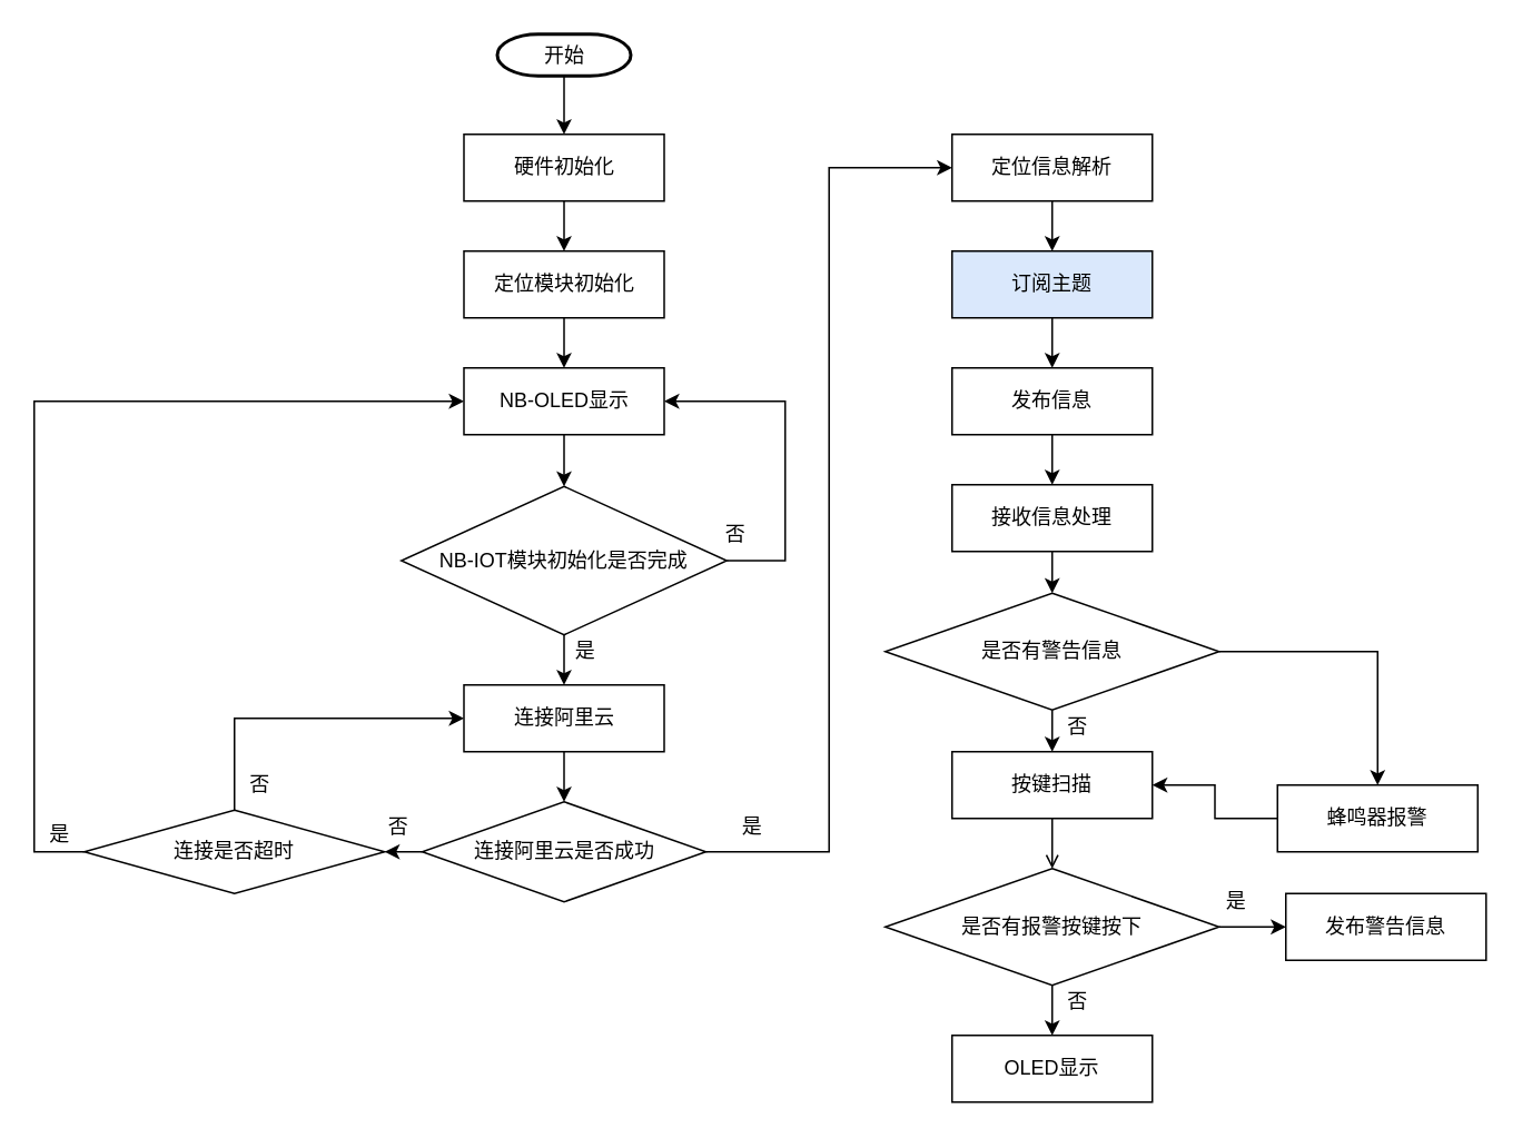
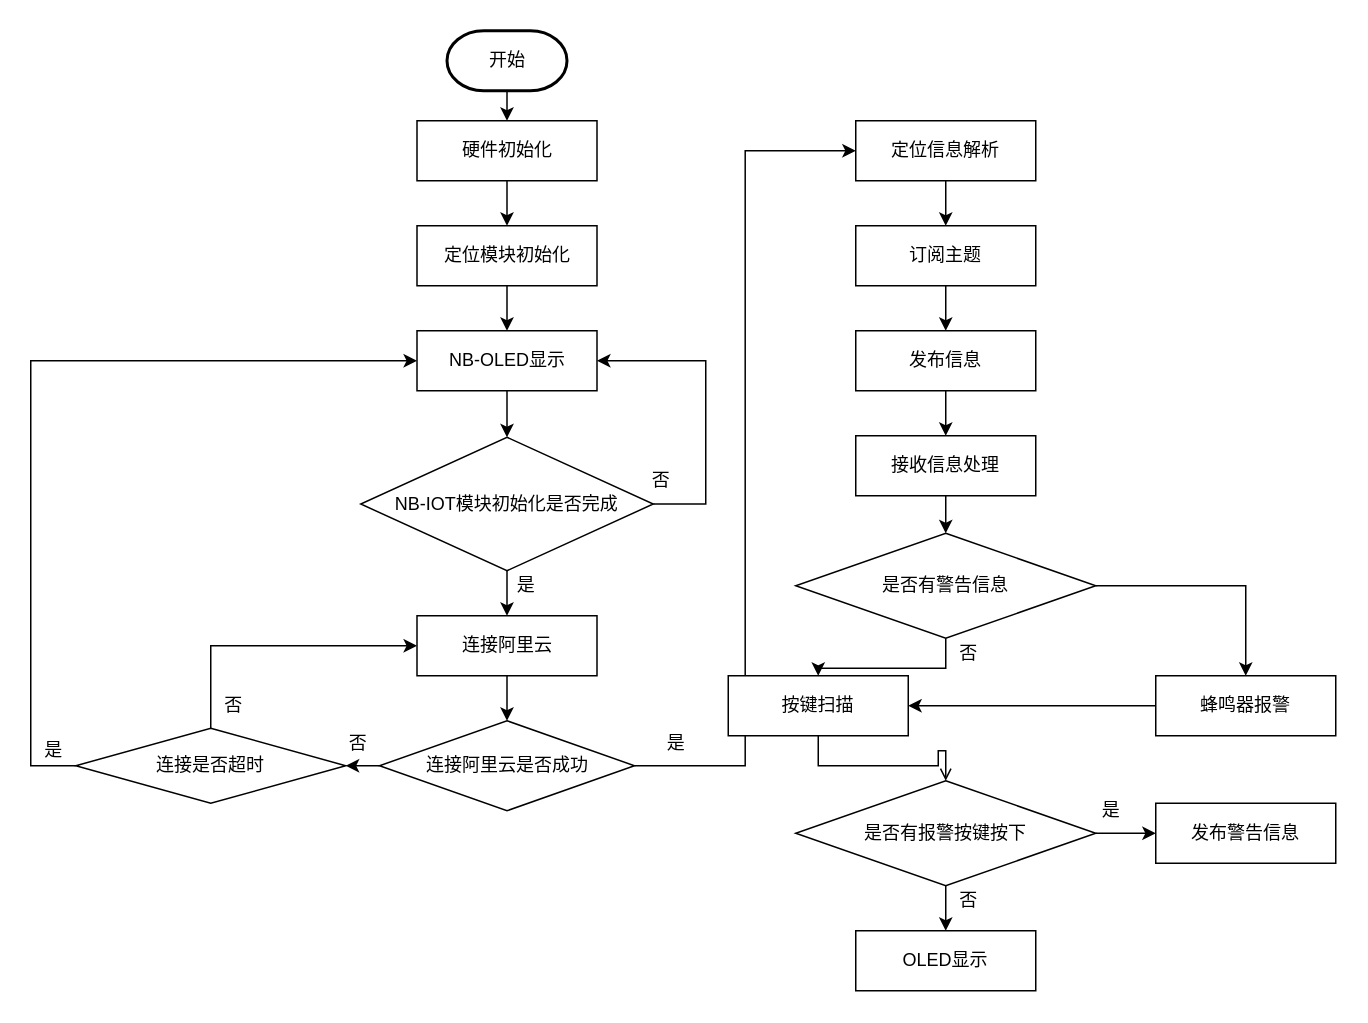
- <mxCell id="3" value="&lt;font face=&quot;Verdana&quot;&gt;开始&lt;/font&gt;" style="strokeWidth=2;html=1;shape=mxgraph.flowchart.terminator;whiteSpace=wrap;" vertex="1" parent="1"><mxGeometry x="297.5" y="20" width="80" height="25" as="geometry" /></mxCell>
+ <mxCell id="3" value="&lt;font face=&quot;Verdana&quot;&gt;开始&lt;/font&gt;" style="strokeWidth=2;html=1;shape=mxgraph.flowchart.terminator;whiteSpace=wrap;" vertex="1" parent="1"><mxGeometry x="297.5" y="20" width="80" height="40" as="geometry" /></mxCell>
- <mxCell id="29" value="订阅主题" style="rounded=0;whiteSpace=wrap;html=1;fillColor=#dae8fc;" vertex="1" parent="1"><mxGeometry x="570" y="150" width="120" height="40" as="geometry" /></mxCell>
+ <mxCell id="29" value="订阅主题" style="rounded=0;whiteSpace=wrap;html=1;" vertex="1" parent="1"><mxGeometry x="570" y="150" width="120" height="40" as="geometry" /></mxCell>
- <mxCell id="38" value="按键扫描" style="rounded=0;whiteSpace=wrap;html=1;" vertex="1" parent="1"><mxGeometry x="570" y="450" width="120" height="40" as="geometry" /></mxCell>
+ <mxCell id="38" value="按键扫描" style="rounded=0;whiteSpace=wrap;html=1;" vertex="1" parent="1"><mxGeometry x="485" y="450" width="120" height="40" as="geometry" /></mxCell>
- <mxCell id="48" value="蜂鸣器报警" style="rounded=0;whiteSpace=wrap;html=1;" vertex="1" parent="1"><mxGeometry x="765" y="470" width="120" height="40" as="geometry" /></mxCell>
+ <mxCell id="48" value="蜂鸣器报警" style="rounded=0;whiteSpace=wrap;html=1;" vertex="1" parent="1"><mxGeometry x="770" y="450" width="120" height="40" as="geometry" /></mxCell>
